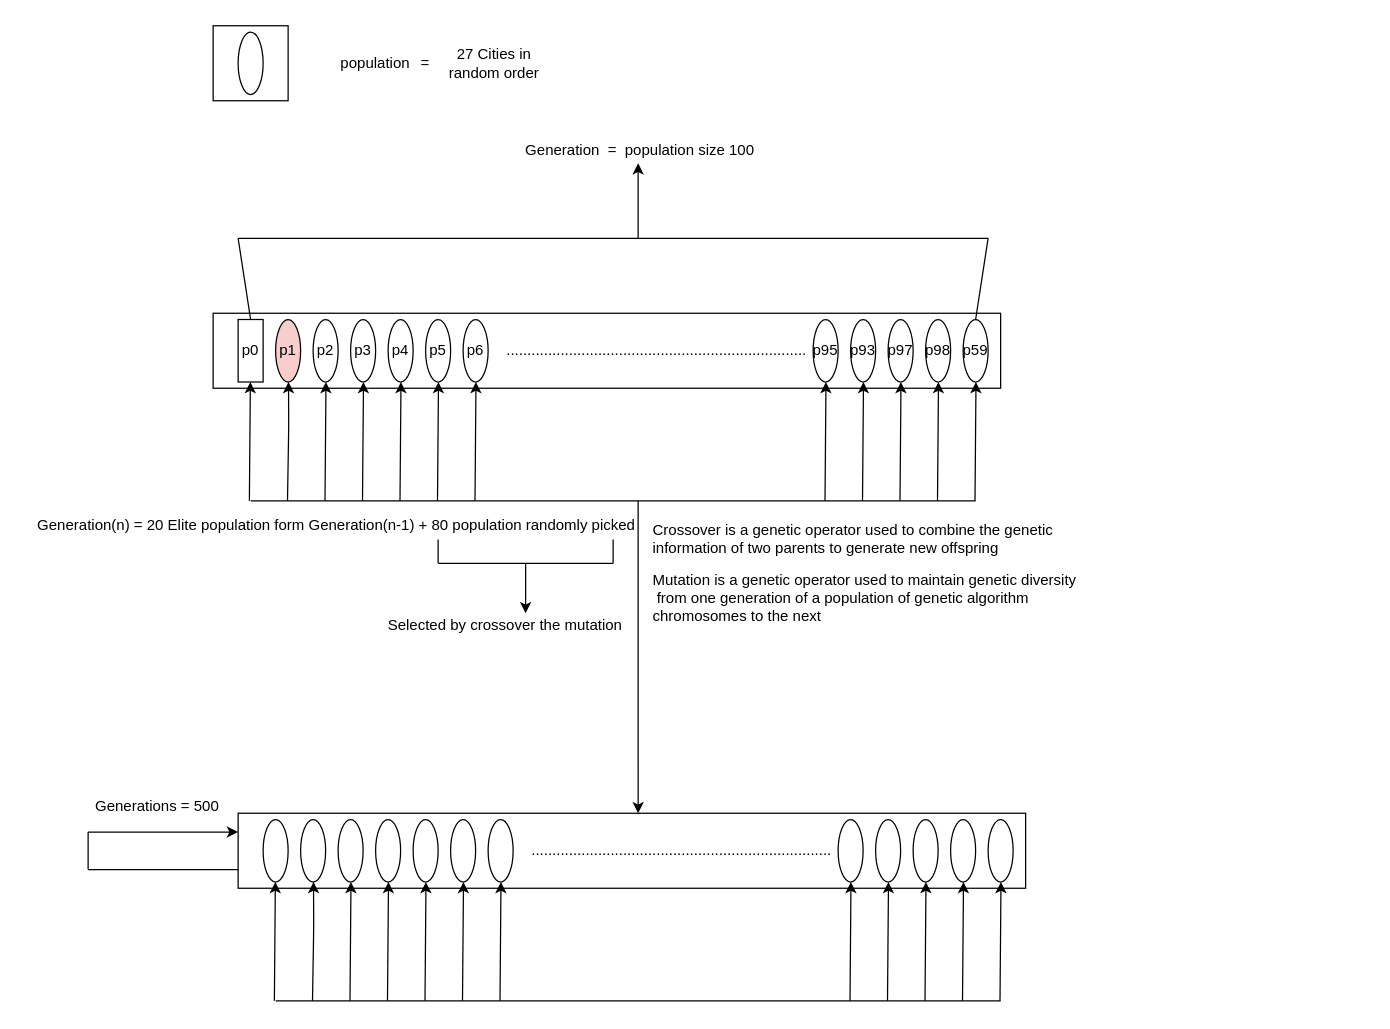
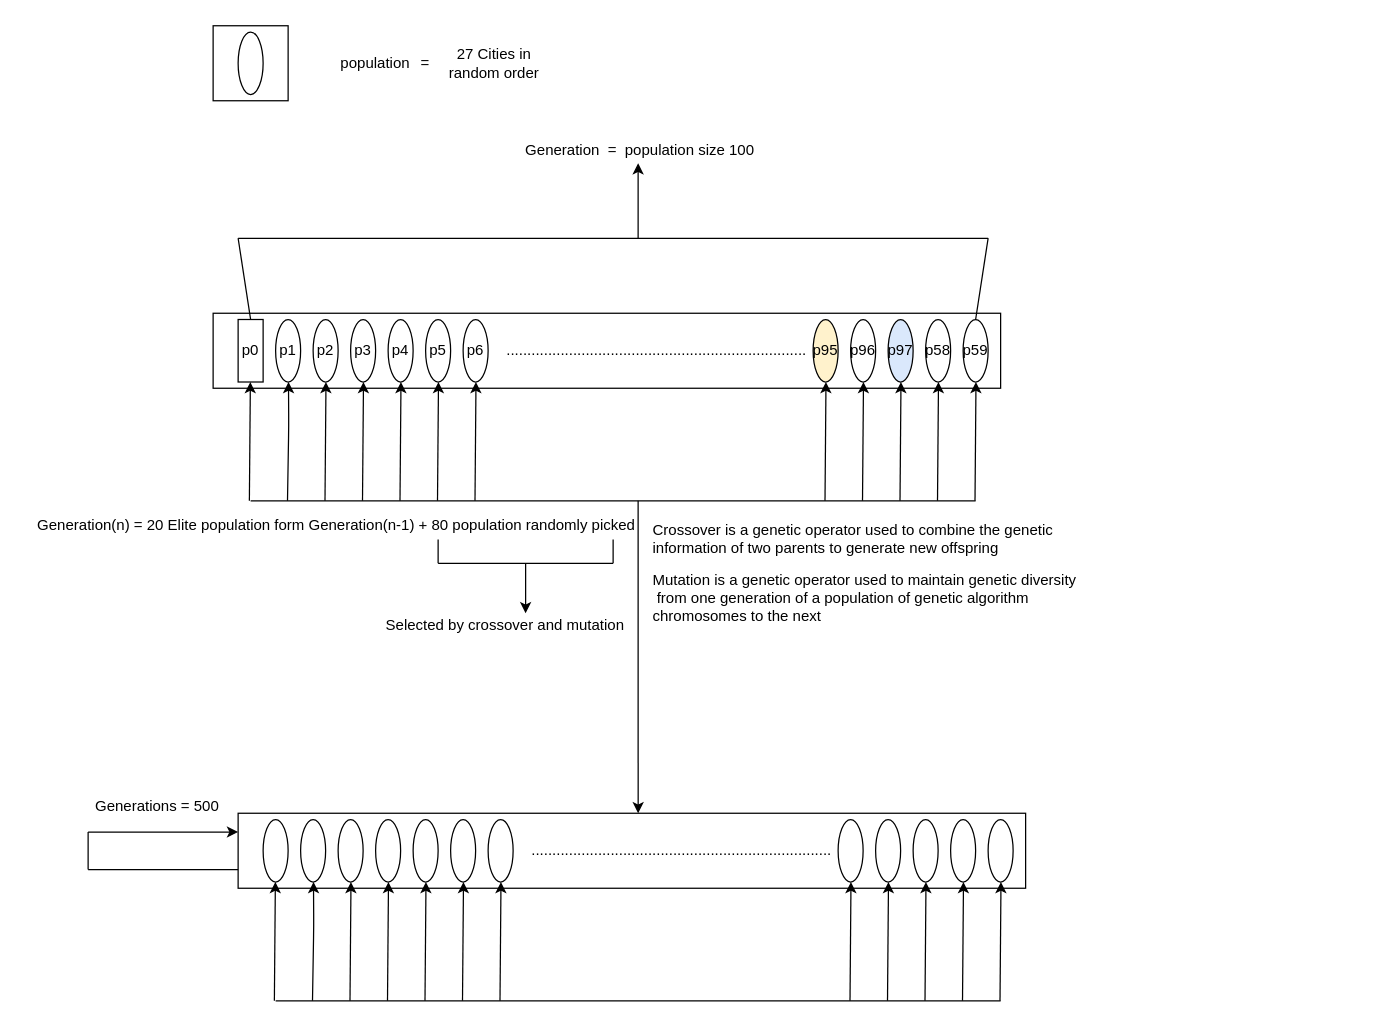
- <mxCell id="4" value="p1" style="ellipse;whiteSpace=wrap;html=1;fillColor=#f8cecc;" vertex="1" parent="1"><mxGeometry x="220" y="255" width="20" height="50" as="geometry" /></mxCell>
+ <mxCell id="4" value="p1" style="ellipse;whiteSpace=wrap;html=1;" vertex="1" parent="1"><mxGeometry x="220" y="255" width="20" height="50" as="geometry" /></mxCell>
- <mxCell id="5" value="p95" style="ellipse;whiteSpace=wrap;html=1;" vertex="1" parent="1"><mxGeometry x="650" y="255" width="20" height="50" as="geometry" /></mxCell>
+ <mxCell id="5" value="p95" style="ellipse;whiteSpace=wrap;html=1;fillColor=#fff2cc;" vertex="1" parent="1"><mxGeometry x="650" y="255" width="20" height="50" as="geometry" /></mxCell>
- <mxCell id="9" value="p93" style="ellipse;whiteSpace=wrap;html=1;" vertex="1" parent="1"><mxGeometry x="680" y="255" width="20" height="50" as="geometry" /></mxCell>
+ <mxCell id="9" value="p96" style="ellipse;whiteSpace=wrap;html=1;" vertex="1" parent="1"><mxGeometry x="680" y="255" width="20" height="50" as="geometry" /></mxCell>
- <mxCell id="8" value="p97" style="ellipse;whiteSpace=wrap;html=1;" vertex="1" parent="1"><mxGeometry x="710" y="255" width="20" height="50" as="geometry" /></mxCell>
+ <mxCell id="8" value="p97" style="ellipse;whiteSpace=wrap;html=1;fillColor=#dae8fc;" vertex="1" parent="1"><mxGeometry x="710" y="255" width="20" height="50" as="geometry" /></mxCell>
- <mxCell id="7" value="p98" style="ellipse;whiteSpace=wrap;html=1;" vertex="1" parent="1"><mxGeometry x="740" y="255" width="20" height="50" as="geometry" /></mxCell>
+ <mxCell id="7" value="p58" style="ellipse;whiteSpace=wrap;html=1;" vertex="1" parent="1"><mxGeometry x="740" y="255" width="20" height="50" as="geometry" /></mxCell>
- <mxCell id="72" value="Selected by crossover the mutation&amp;nbsp;" style="text;html=1;align=center;verticalAlign=middle;resizable=0;points=[];autosize=1;" vertex="1" parent="1"><mxGeometry x="300" y="490" width="210" height="20" as="geometry" /></mxCell>
+ <mxCell id="72" value="Selected by crossover and mutation&amp;nbsp;" style="text;html=1;align=center;verticalAlign=middle;resizable=0;points=[];autosize=1;" vertex="1" parent="1"><mxGeometry x="300" y="490" width="210" height="20" as="geometry" /></mxCell>
